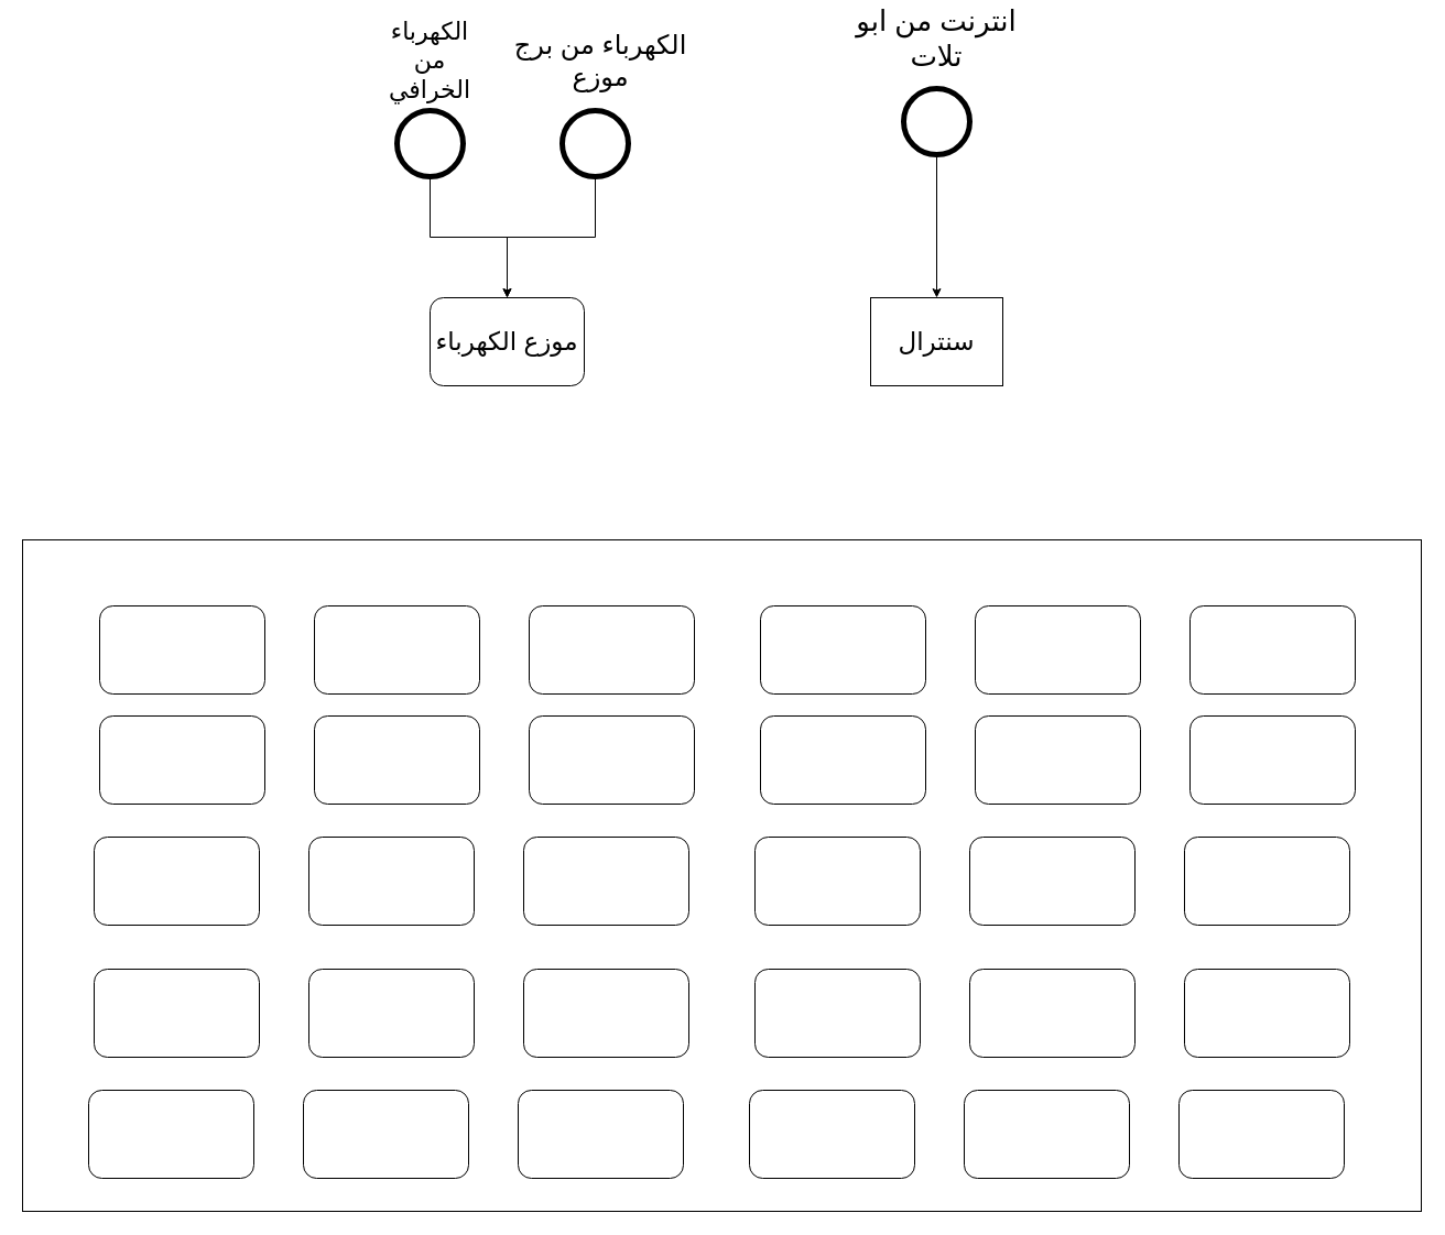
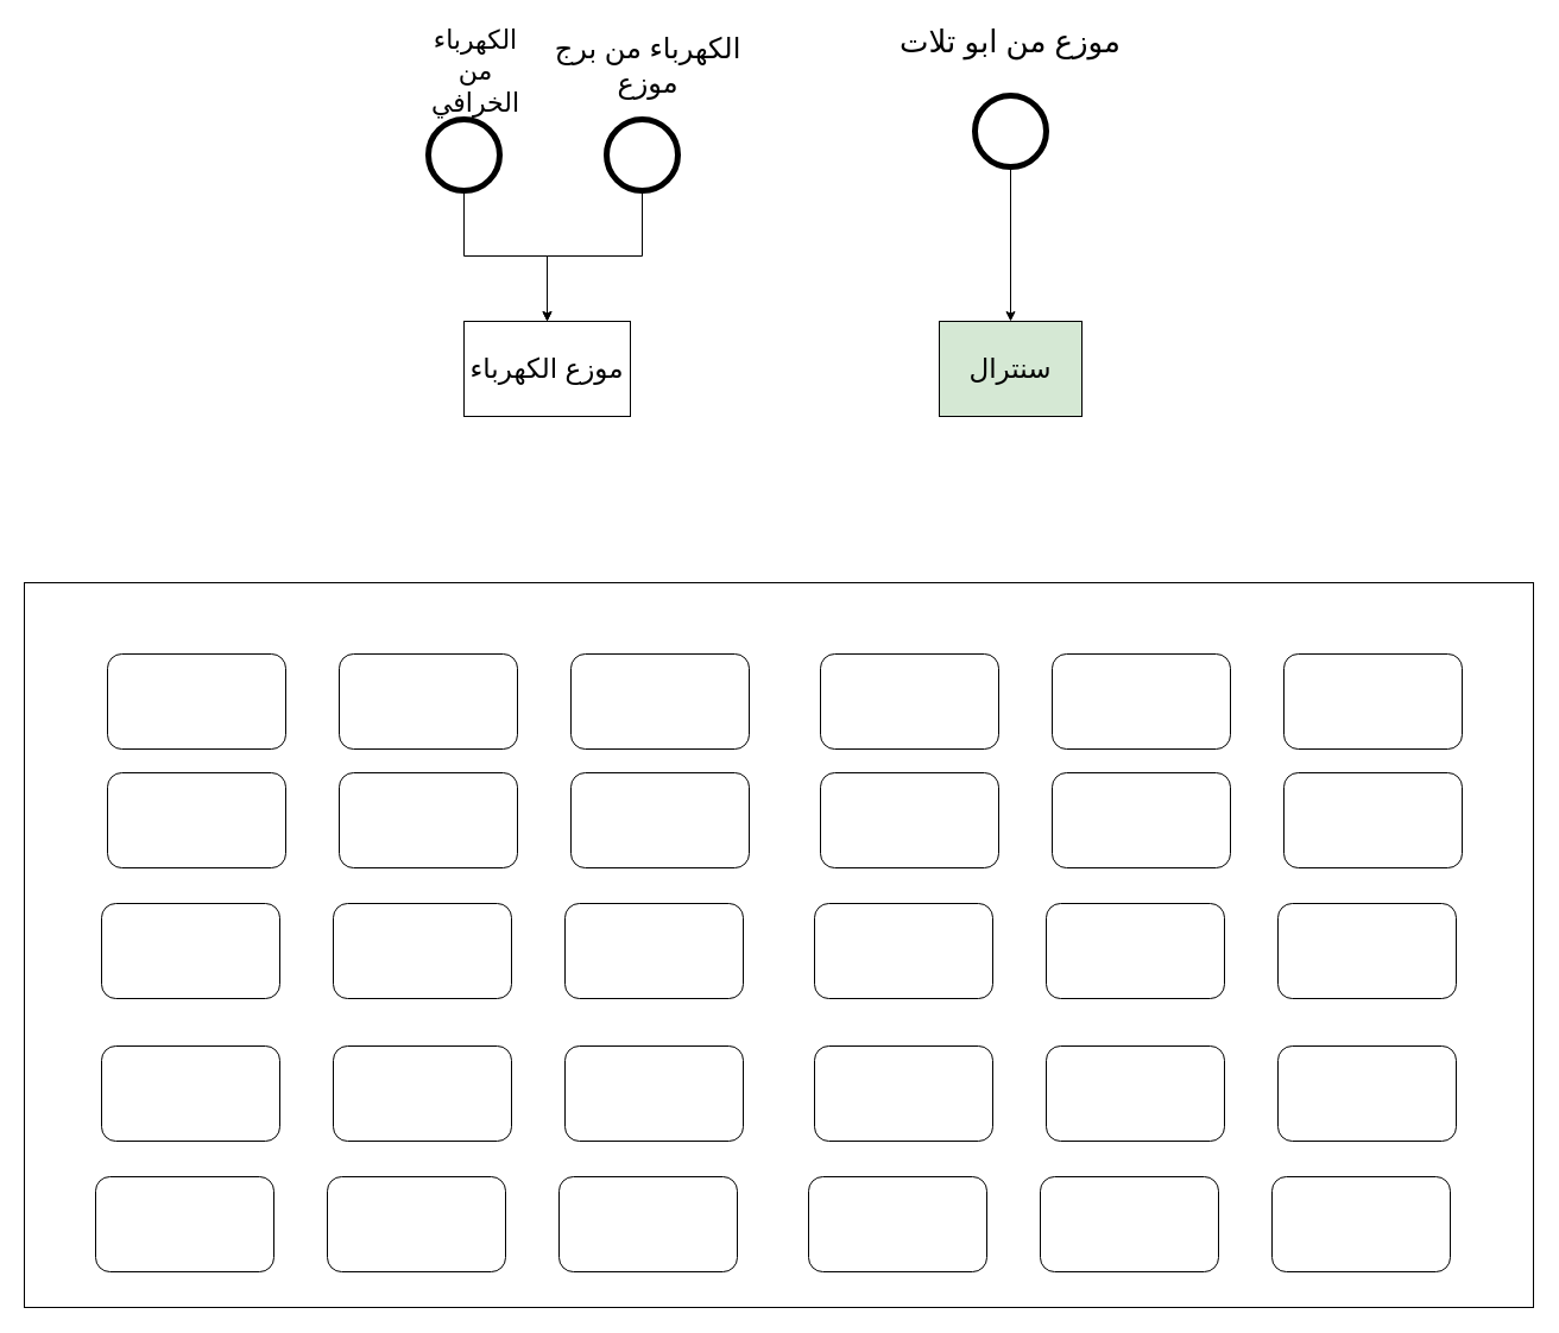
- <mxCell id="12" value="انترنت من ابو تلات" style="text;html=1;align=center;verticalAlign=middle;whiteSpace=wrap;rounded=0;fontSize=26;" vertex="1" parent="1"><mxGeometry x="750" y="20" width="200" height="30" as="geometry" /></mxCell>
+ <mxCell id="12" value="موزع من ابو تلات" style="text;html=1;align=center;verticalAlign=middle;whiteSpace=wrap;rounded=0;fontSize=26;" vertex="1" parent="1"><mxGeometry x="750" y="20" width="200" height="30" as="geometry" /></mxCell>
- <mxCell id="10" value="الكهرباء من الخرافي" style="text;html=1;align=center;verticalAlign=middle;whiteSpace=wrap;rounded=0;fontSize=22;" vertex="1" parent="1"><mxGeometry x="345" y="30" width="90" height="50" as="geometry" /></mxCell>
+ <mxCell id="10" value="الكهرباء من الخرافي" style="text;html=1;align=center;verticalAlign=middle;whiteSpace=wrap;rounded=0;fontSize=22;" vertex="1" parent="1"><mxGeometry x="355" y="35" width="90" height="50" as="geometry" /></mxCell>
- <mxCell id="2" value="موزع الكهرباء" style="html=1;dashed=0;whiteSpace=wrap;fontSize=23;rounded=1;" vertex="1" parent="1"><mxGeometry x="390" y="270" width="140" height="80" as="geometry" /></mxCell>
+ <mxCell id="2" value="موزع الكهرباء" style="html=1;dashed=0;whiteSpace=wrap;fontSize=23;" vertex="1" parent="1"><mxGeometry x="390" y="270" width="140" height="80" as="geometry" /></mxCell>
- <mxCell id="3" value="سنترال" style="html=1;dashed=0;whiteSpace=wrap;fontSize=23;" vertex="1" parent="1"><mxGeometry x="790" y="270" width="120" height="80" as="geometry" /></mxCell>
+ <mxCell id="3" value="سنترال" style="html=1;dashed=0;whiteSpace=wrap;fontSize=23;fillColor=#d5e8d4;" vertex="1" parent="1"><mxGeometry x="790" y="270" width="120" height="80" as="geometry" /></mxCell>
